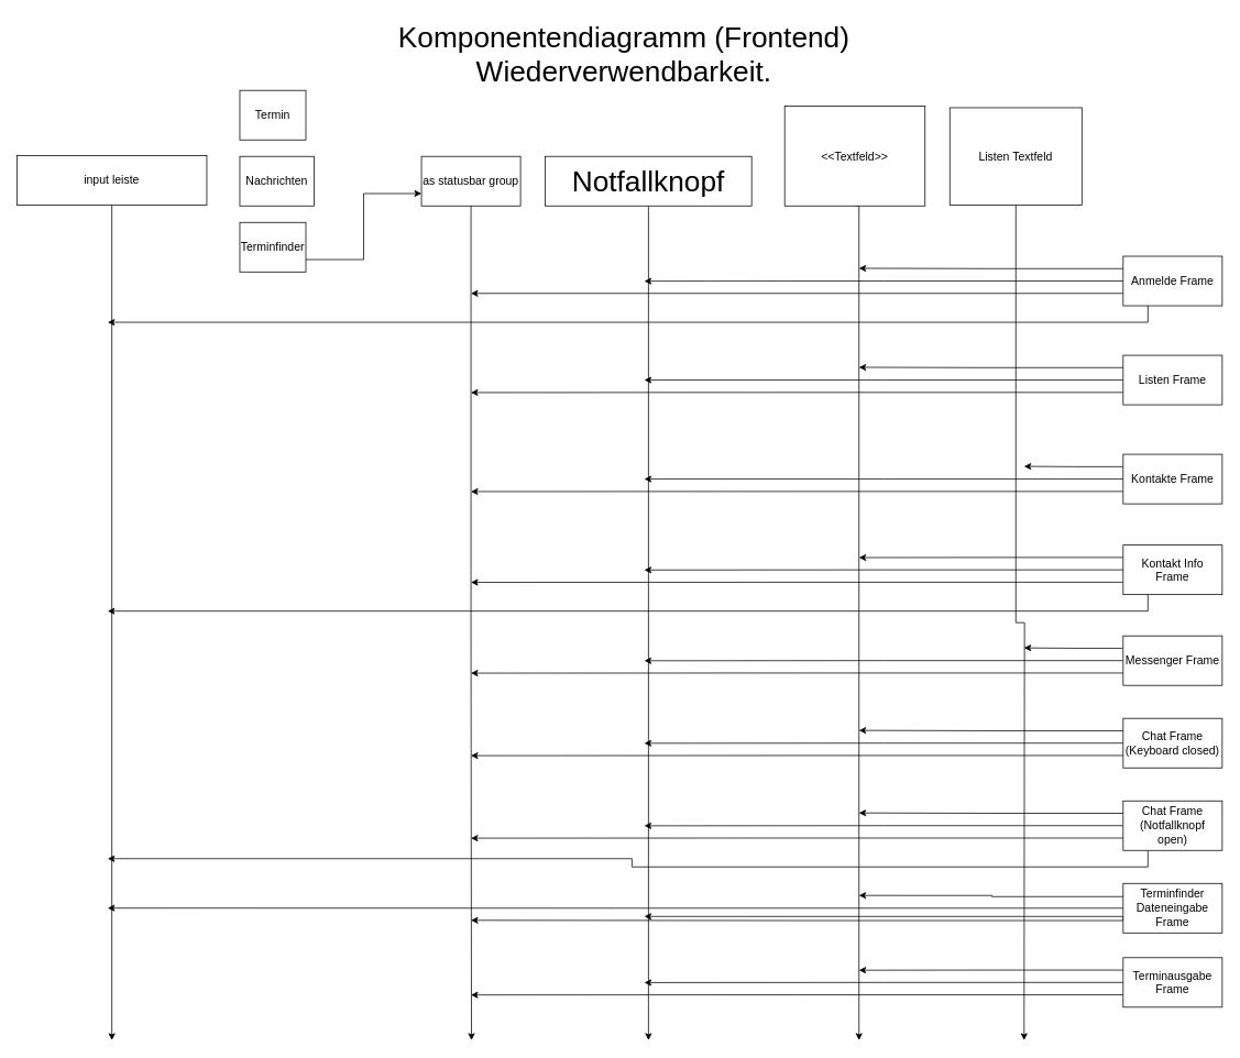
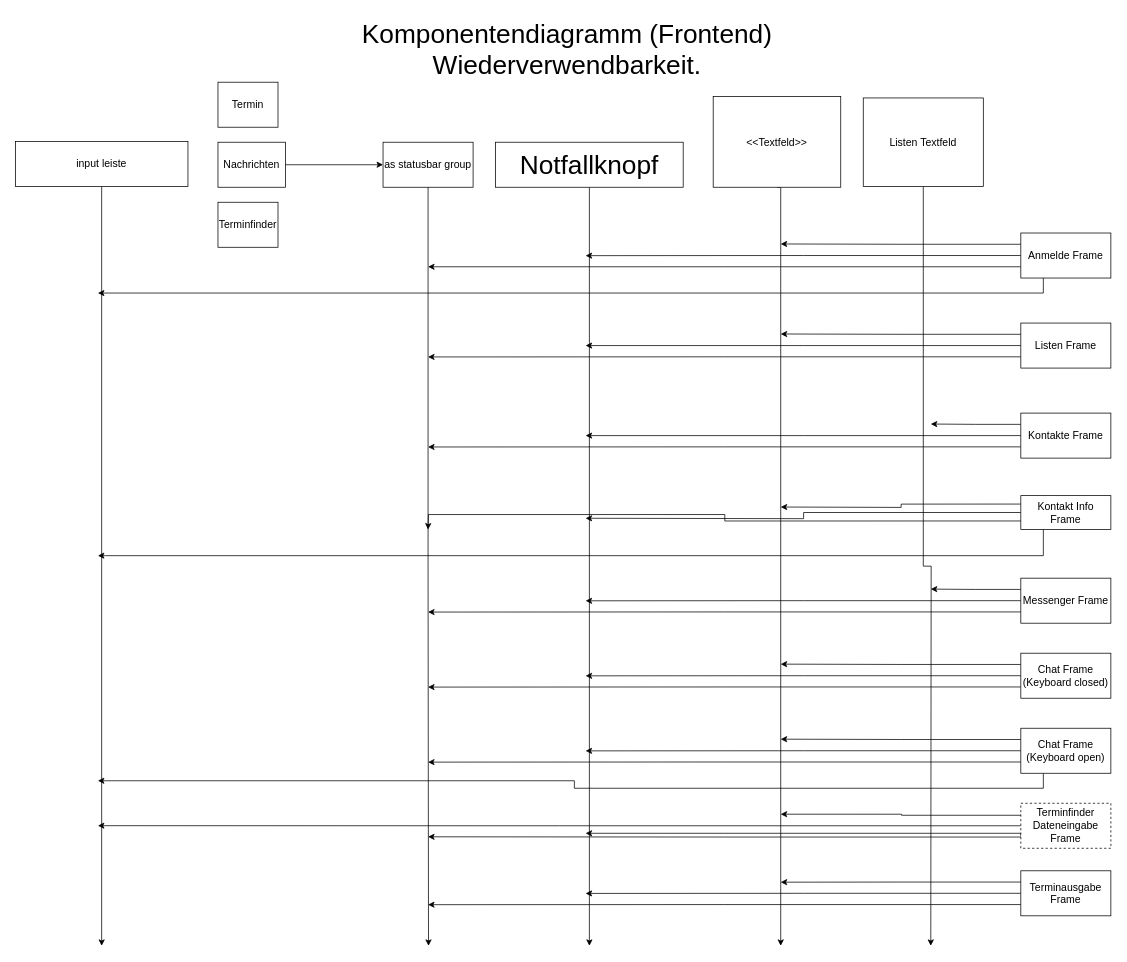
+ <mxCell id="54" style="edgeStyle=orthogonalEdgeStyle;rounded=0;orthogonalLoop=1;jettySize=auto;html=1;exitX=1;exitY=0.5;exitDx=0;exitDy=0;entryX=0;entryY=0.5;entryDx=0;entryDy=0;fontSize=14;" parent="49" source="51" target="53" edge="1"><mxGeometry relative="1" as="geometry" /></mxCell>
- <mxCell id="55" style="edgeStyle=orthogonalEdgeStyle;rounded=0;orthogonalLoop=1;jettySize=auto;html=1;exitX=1;exitY=0.75;exitDx=0;exitDy=0;entryX=0;entryY=0.75;entryDx=0;entryDy=0;fontSize=14;" parent="49" source="52" target="53" edge="1"><mxGeometry relative="1" as="geometry" /></mxCell>
- <mxCell id="26" value="Kontakt Info Frame" style="rounded=0;whiteSpace=wrap;html=1;fontSize=14;" parent="1" vertex="1"><mxGeometry x="1360" y="660" width="120" height="60" as="geometry" /></mxCell>
+ <mxCell id="26" value="Kontakt Info Frame" style="rounded=0;whiteSpace=wrap;html=1;fontSize=14;" parent="1" vertex="1"><mxGeometry x="1360" y="660" width="120" height="45" as="geometry" /></mxCell>
- <mxCell id="39" value="Chat Frame&lt;br&gt;(Notfallknopf open)" style="rounded=0;whiteSpace=wrap;html=1;fontSize=14;" parent="1" vertex="1"><mxGeometry x="1360" y="970" width="120" height="60" as="geometry" /></mxCell>
+ <mxCell id="39" value="Chat Frame&lt;br&gt;(Keyboard open)" style="rounded=0;whiteSpace=wrap;html=1;fontSize=14;" parent="1" vertex="1"><mxGeometry x="1360" y="970" width="120" height="60" as="geometry" /></mxCell>
- <mxCell id="44" value="Terminfinder&lt;br&gt;Dateneingabe&lt;br&gt;Frame" style="rounded=0;whiteSpace=wrap;html=1;fontSize=14;" parent="1" vertex="1"><mxGeometry x="1360" y="1070" width="120" height="60" as="geometry" /></mxCell>
+ <mxCell id="44" value="Terminfinder&lt;br&gt;Dateneingabe&lt;br&gt;Frame" style="rounded=0;whiteSpace=wrap;html=1;fontSize=14;dashed=1;" parent="1" vertex="1"><mxGeometry x="1360" y="1070" width="120" height="60" as="geometry" /></mxCell>
